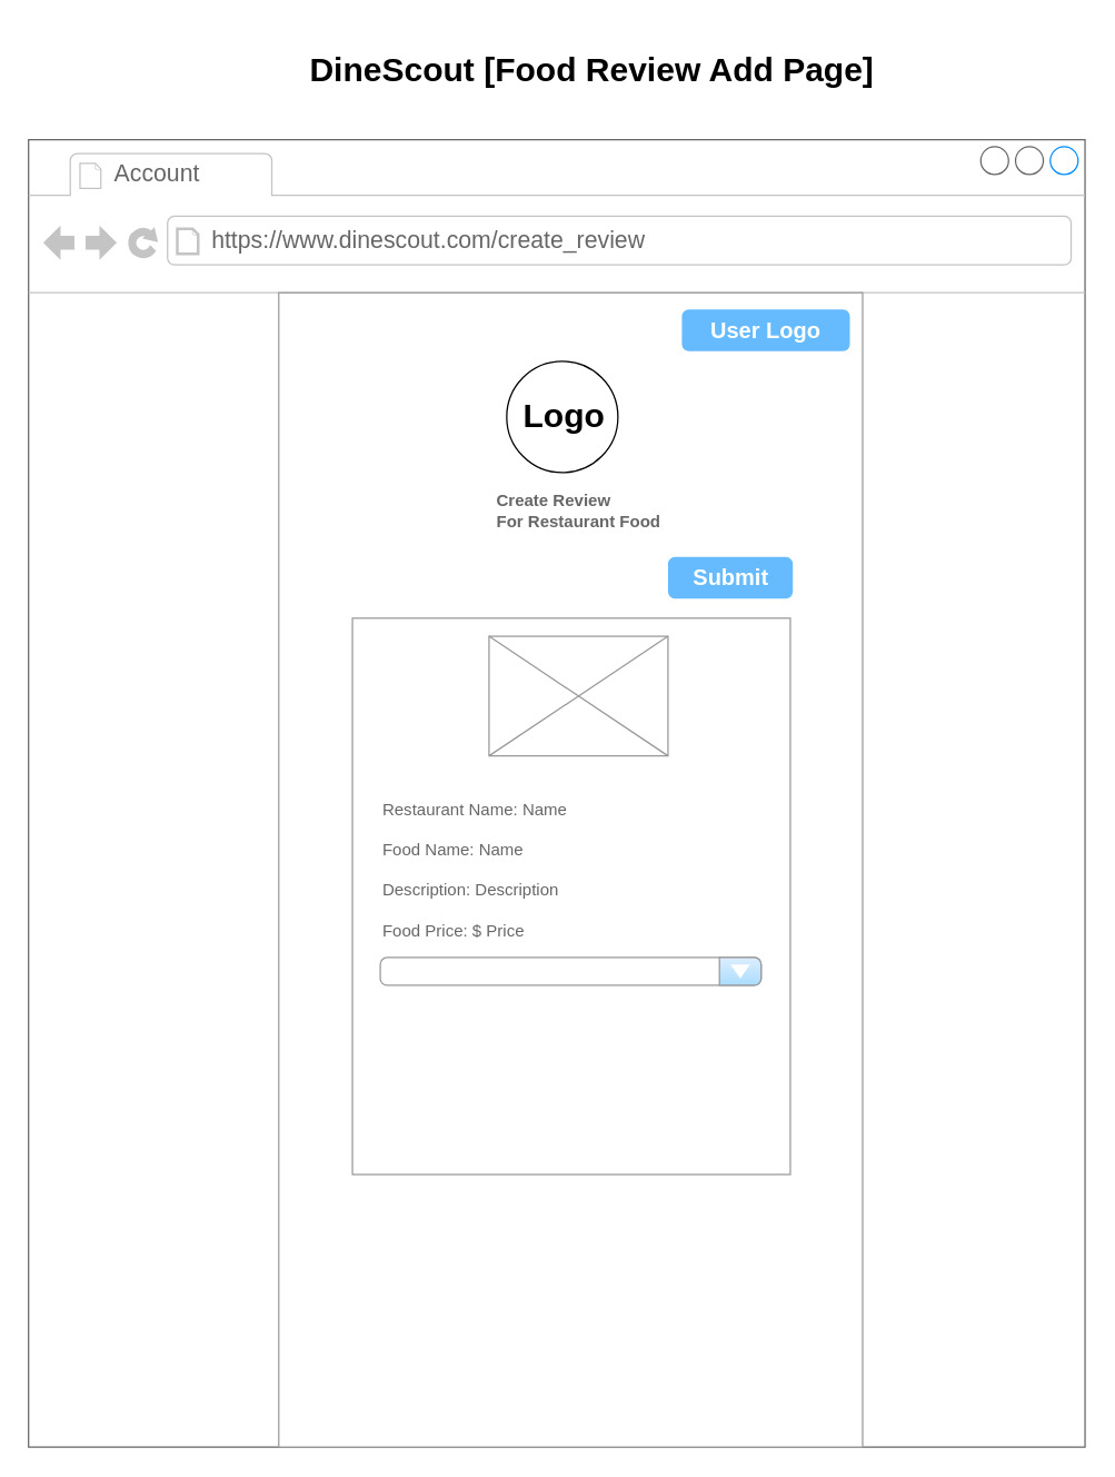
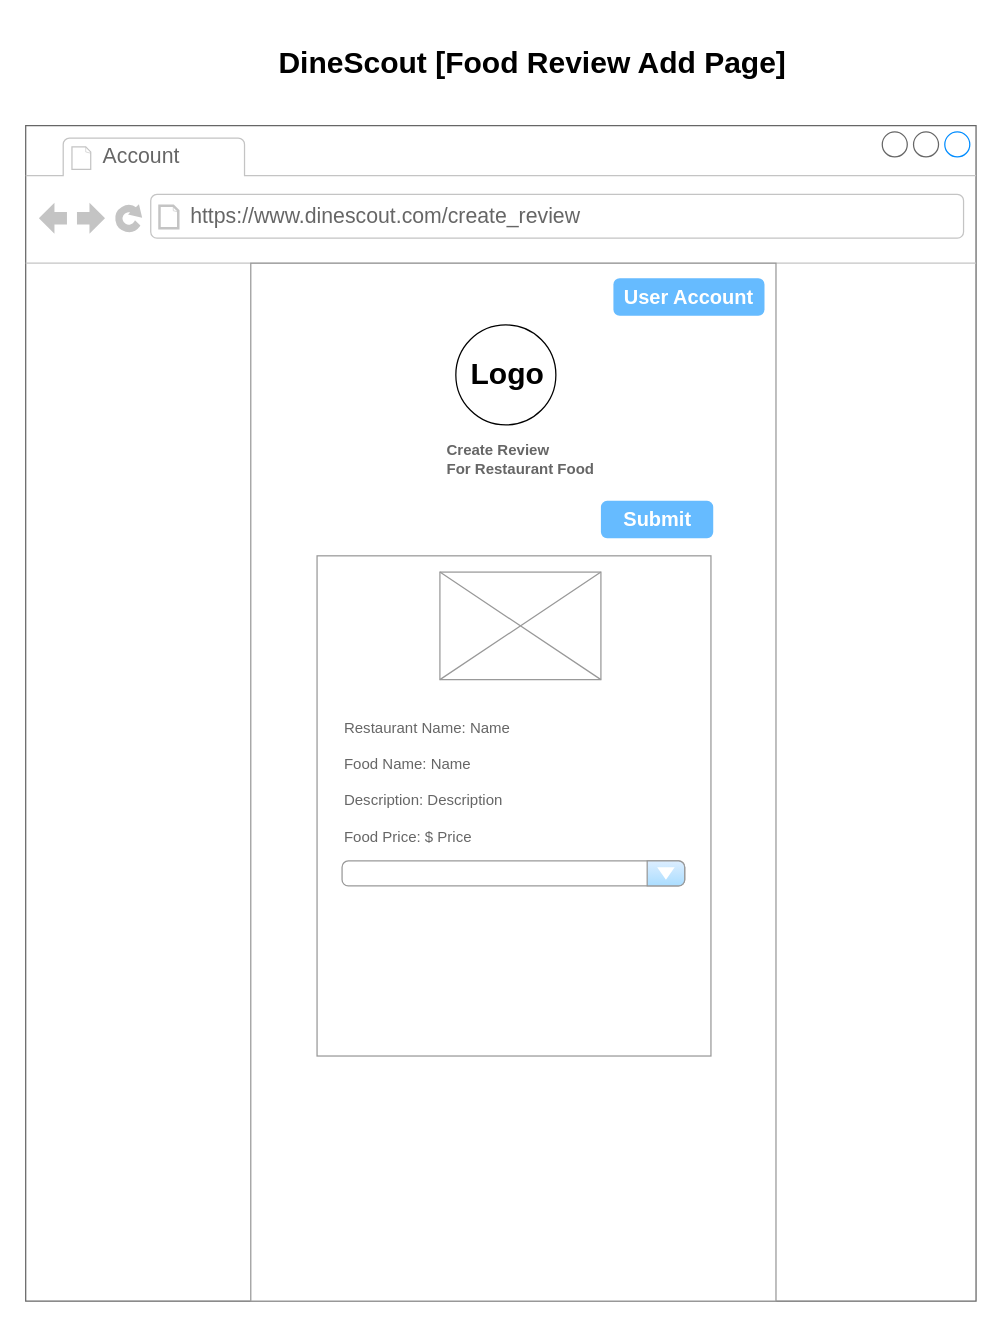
- <mxCell id="14" value="User Logo" style="strokeWidth=1;shadow=0;dashed=0;align=center;html=1;shape=mxgraph.mockup.forms.rrect;rSize=5;strokeColor=none;fontColor=#ffffff;fillColor=#66bbff;fontSize=16;fontStyle=1;" parent="5" vertex="1"><mxGeometry x="290" y="12" width="120.82" height="30" as="geometry" /></mxCell>
+ <mxCell id="14" value="User Account" style="strokeWidth=1;shadow=0;dashed=0;align=center;html=1;shape=mxgraph.mockup.forms.rrect;rSize=5;strokeColor=none;fontColor=#ffffff;fillColor=#66bbff;fontSize=16;fontStyle=1;" parent="5" vertex="1"><mxGeometry x="290" y="12" width="120.82" height="30" as="geometry" /></mxCell>
